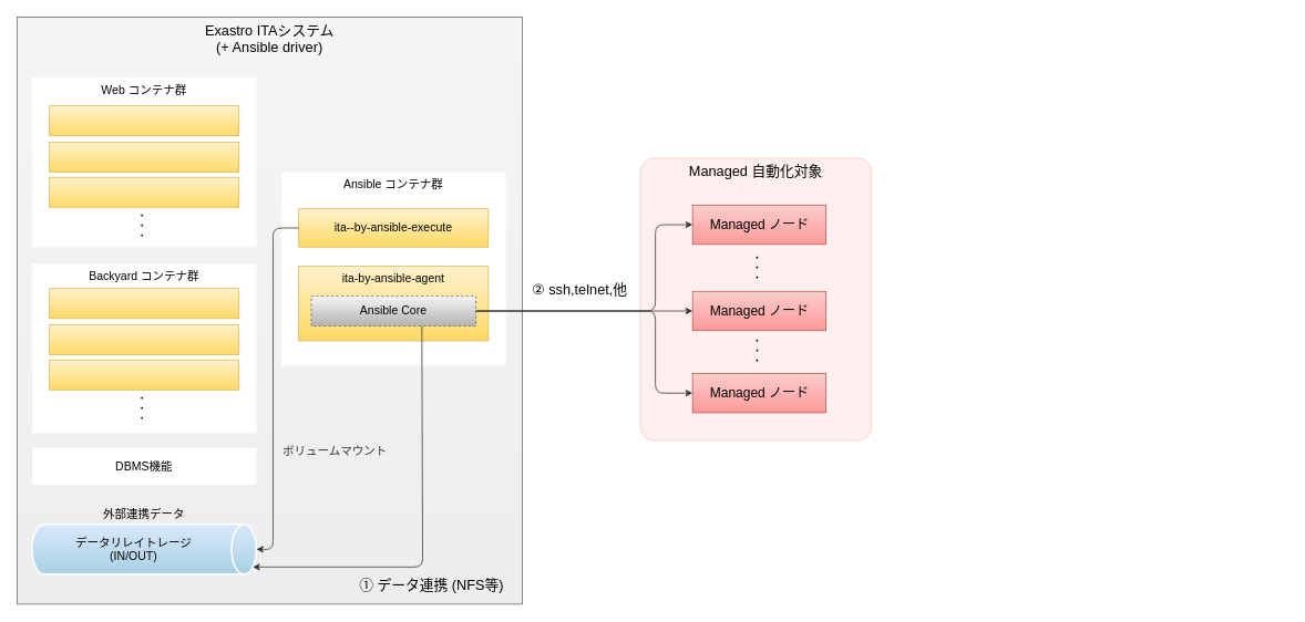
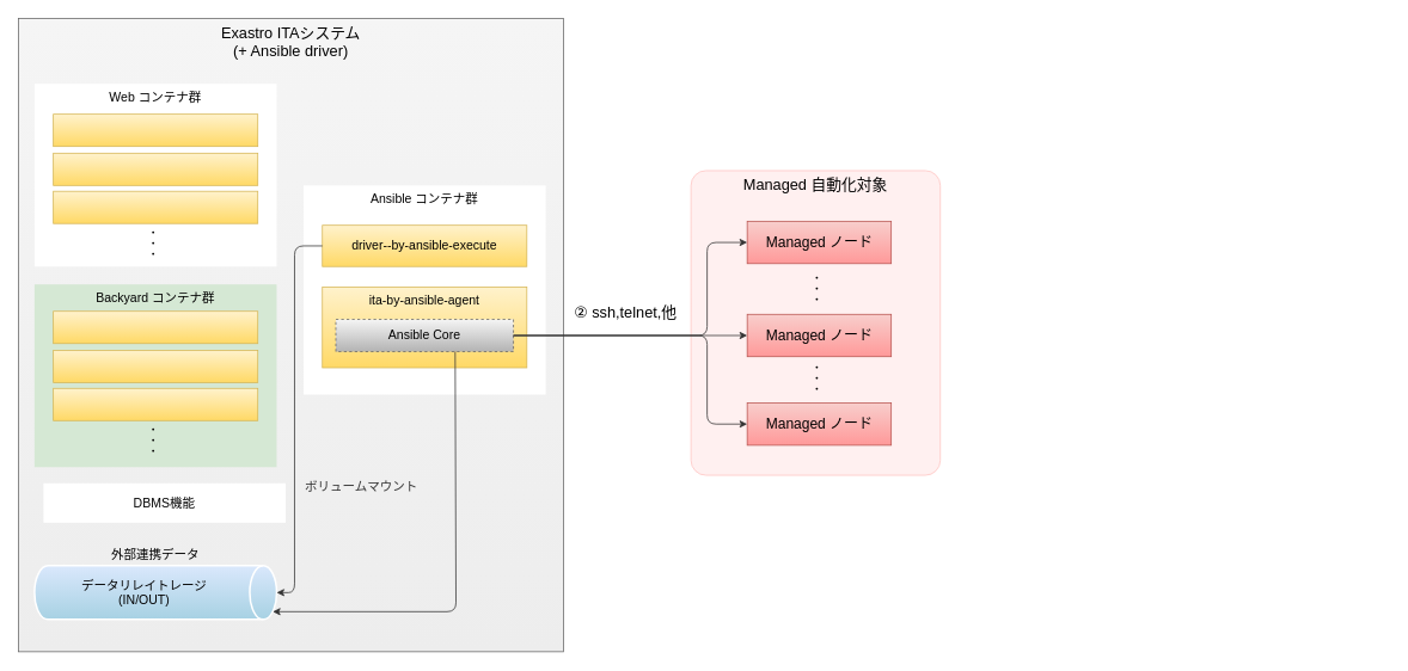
- <mxCell id="25" value="ita--by-ansible-execute" style="whiteSpace=wrap;html=1;fillColor=#fff2cc;fontSize=14;strokeColor=#d6b656;verticalAlign=middle;gradientColor=#ffd966;" parent="3" vertex="1"><mxGeometry x="339" y="231" width="228" height="46" as="geometry" /></mxCell>
+ <mxCell id="25" value="driver--by-ansible-execute" style="whiteSpace=wrap;html=1;fillColor=#fff2cc;fontSize=14;strokeColor=#d6b656;verticalAlign=middle;gradientColor=#ffd966;" parent="3" vertex="1"><mxGeometry x="339" y="231" width="228" height="46" as="geometry" /></mxCell>
- <mxCell id="13" value="Backyard コンテナ群" style="whiteSpace=wrap;html=1;fontSize=14;verticalAlign=top;strokeColor=none;" parent="3" vertex="1"><mxGeometry x="18" y="297" width="270" height="204" as="geometry" /></mxCell>
+ <mxCell id="13" value="Backyard コンテナ群" style="whiteSpace=wrap;html=1;fontSize=14;verticalAlign=top;strokeColor=none;fillColor=#d5e8d4;" parent="3" vertex="1"><mxGeometry x="18" y="297" width="270" height="204" as="geometry" /></mxCell>
- <mxCell id="14" value="DBMS機能" style="whiteSpace=wrap;html=1;fontSize=14;verticalAlign=middle;strokeColor=none;" parent="3" vertex="1"><mxGeometry x="18" y="519" width="270" height="44" as="geometry" /></mxCell>
+ <mxCell id="14" value="DBMS機能" style="whiteSpace=wrap;html=1;fontSize=14;verticalAlign=middle;strokeColor=none;" parent="3" vertex="1"><mxGeometry x="28" y="519" width="270" height="44" as="geometry" /></mxCell>
- <mxCell id="35" value="&lt;span style=&quot;color: rgb(0, 0, 0); text-align: center;&quot;&gt;① データ連携&amp;nbsp;(NFS等)&lt;br&gt;&lt;/span&gt;" style="whiteSpace=wrap;html=1;fontSize=17;verticalAlign=middle;strokeColor=none;fillColor=none;align=left;fontColor=#333333;" parent="1" vertex="1"><mxGeometry x="430" y="683" width="192" height="44" as="geometry" /></mxCell>
